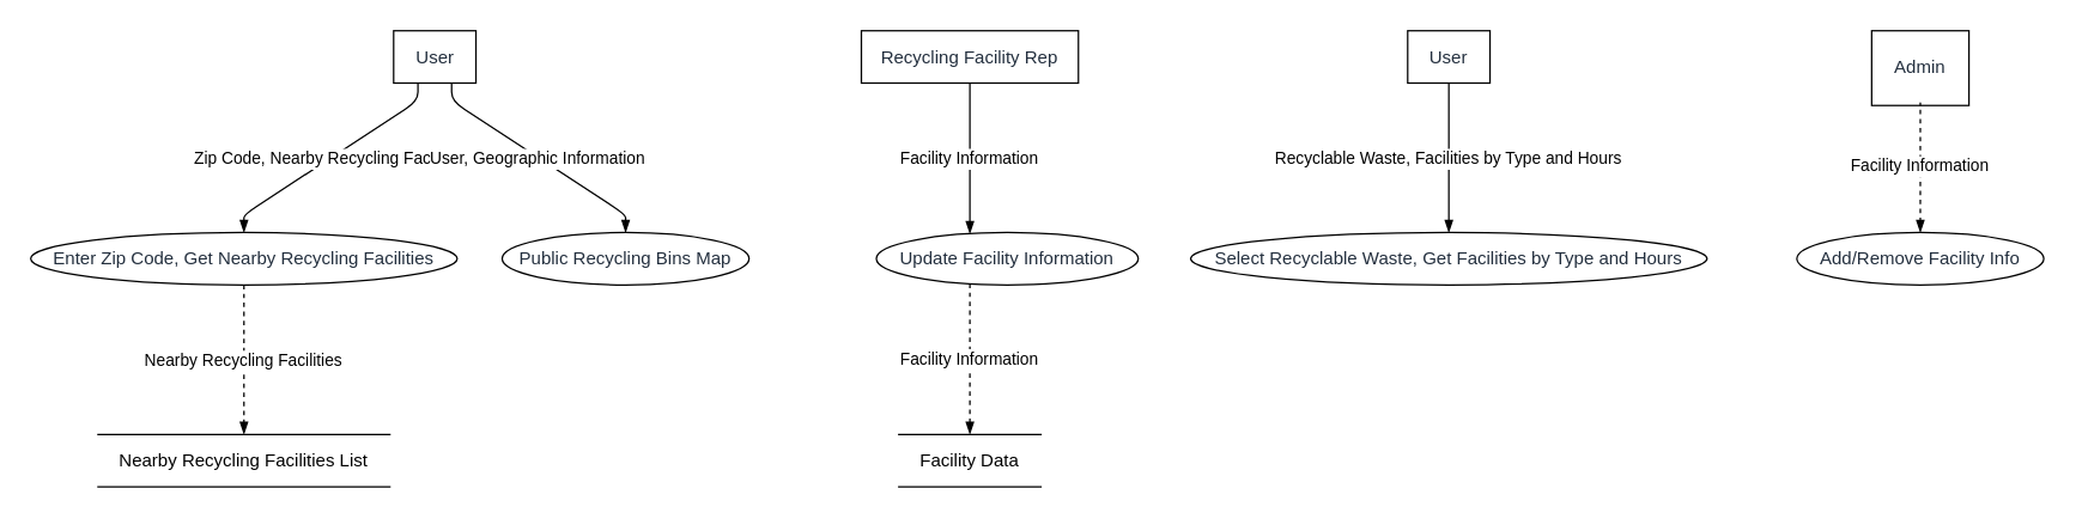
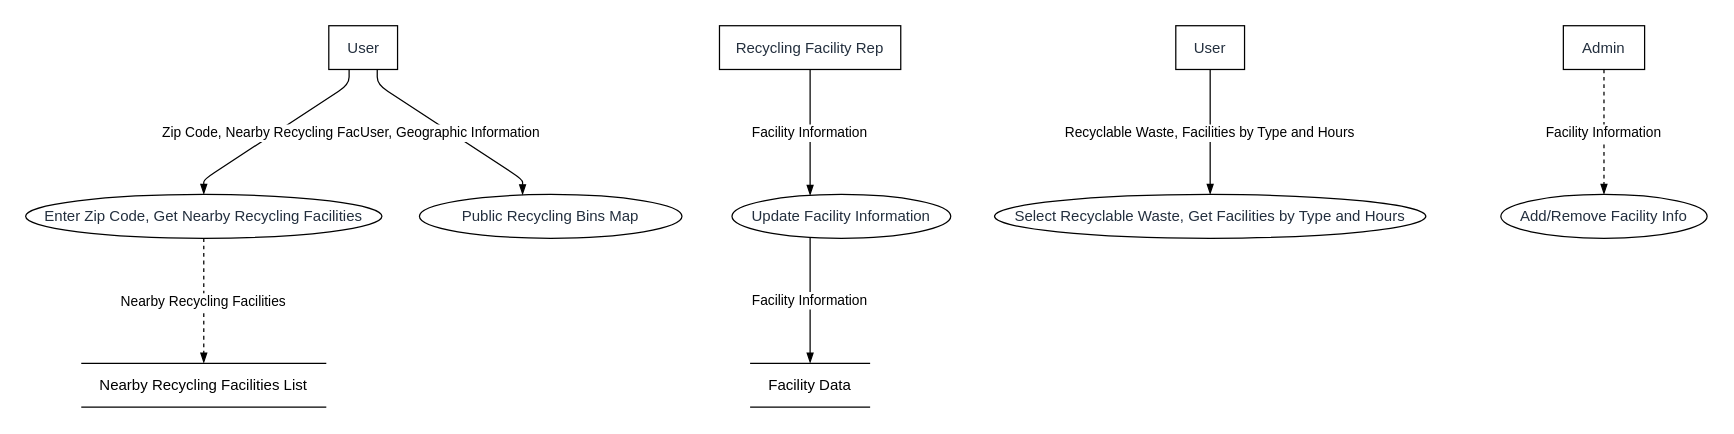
- <mxCell id="10" value="Admin" style="shape=rectangle;whiteSpace=wrap;html=1;fillColor=#ffffff;strokeColor=#000000;align=center;verticalAlign=middle;fontColor=#232F3E;" parent="1" vertex="1"><mxGeometry x="1250" y="20" width="65" height="50" as="geometry" /></mxCell>
+ <mxCell id="10" value="Admin" style="shape=rectangle;whiteSpace=wrap;html=1;fillColor=#ffffff;strokeColor=#000000;align=center;verticalAlign=middle;fontColor=#232F3E;" parent="1" vertex="1"><mxGeometry x="1250" width="65" height="35" as="geometry" y="20" /></mxCell>
- <mxCell id="12" value="Public Recycling Bins Map" style="shape=ellipse;perimeter=ellipsePerimeter;whiteSpace=wrap;html=1;fillColor=#ffffff;strokeColor=#000000;align=center;verticalAlign=middle;fontColor=#232F3E;" parent="1" vertex="1"><mxGeometry x="335" y="155" width="165" height="35" as="geometry" /></mxCell>
+ <mxCell id="12" value="Public Recycling Bins Map" style="shape=ellipse;perimeter=ellipsePerimeter;whiteSpace=wrap;html=1;fillColor=#ffffff;strokeColor=#000000;align=center;verticalAlign=middle;fontColor=#232F3E;" parent="1" vertex="1"><mxGeometry x="335" y="155" width="210" height="35" as="geometry" /></mxCell>
- <mxCell id="16" value="Facility Information" style="endArrow=blockThin;endFill=1;fontSize=11;orthogonal=1;noEdgeStyle=1;dashed=1;" parent="1" source="6" target="7" edge="1"><mxGeometry relative="1" as="geometry"><Array as="points"><mxPoint x="647.5" y="202" /><mxPoint x="647.5" y="278" /></Array></mxGeometry></mxCell>
+ <mxCell id="16" value="Facility Information" style="endArrow=blockThin;endFill=1;fontSize=11;orthogonal=1;noEdgeStyle=1;" parent="1" source="6" target="7" edge="1"><mxGeometry relative="1" as="geometry"><Array as="points"><mxPoint x="647.5" y="202" /><mxPoint x="647.5" y="278" /></Array></mxGeometry></mxCell>
